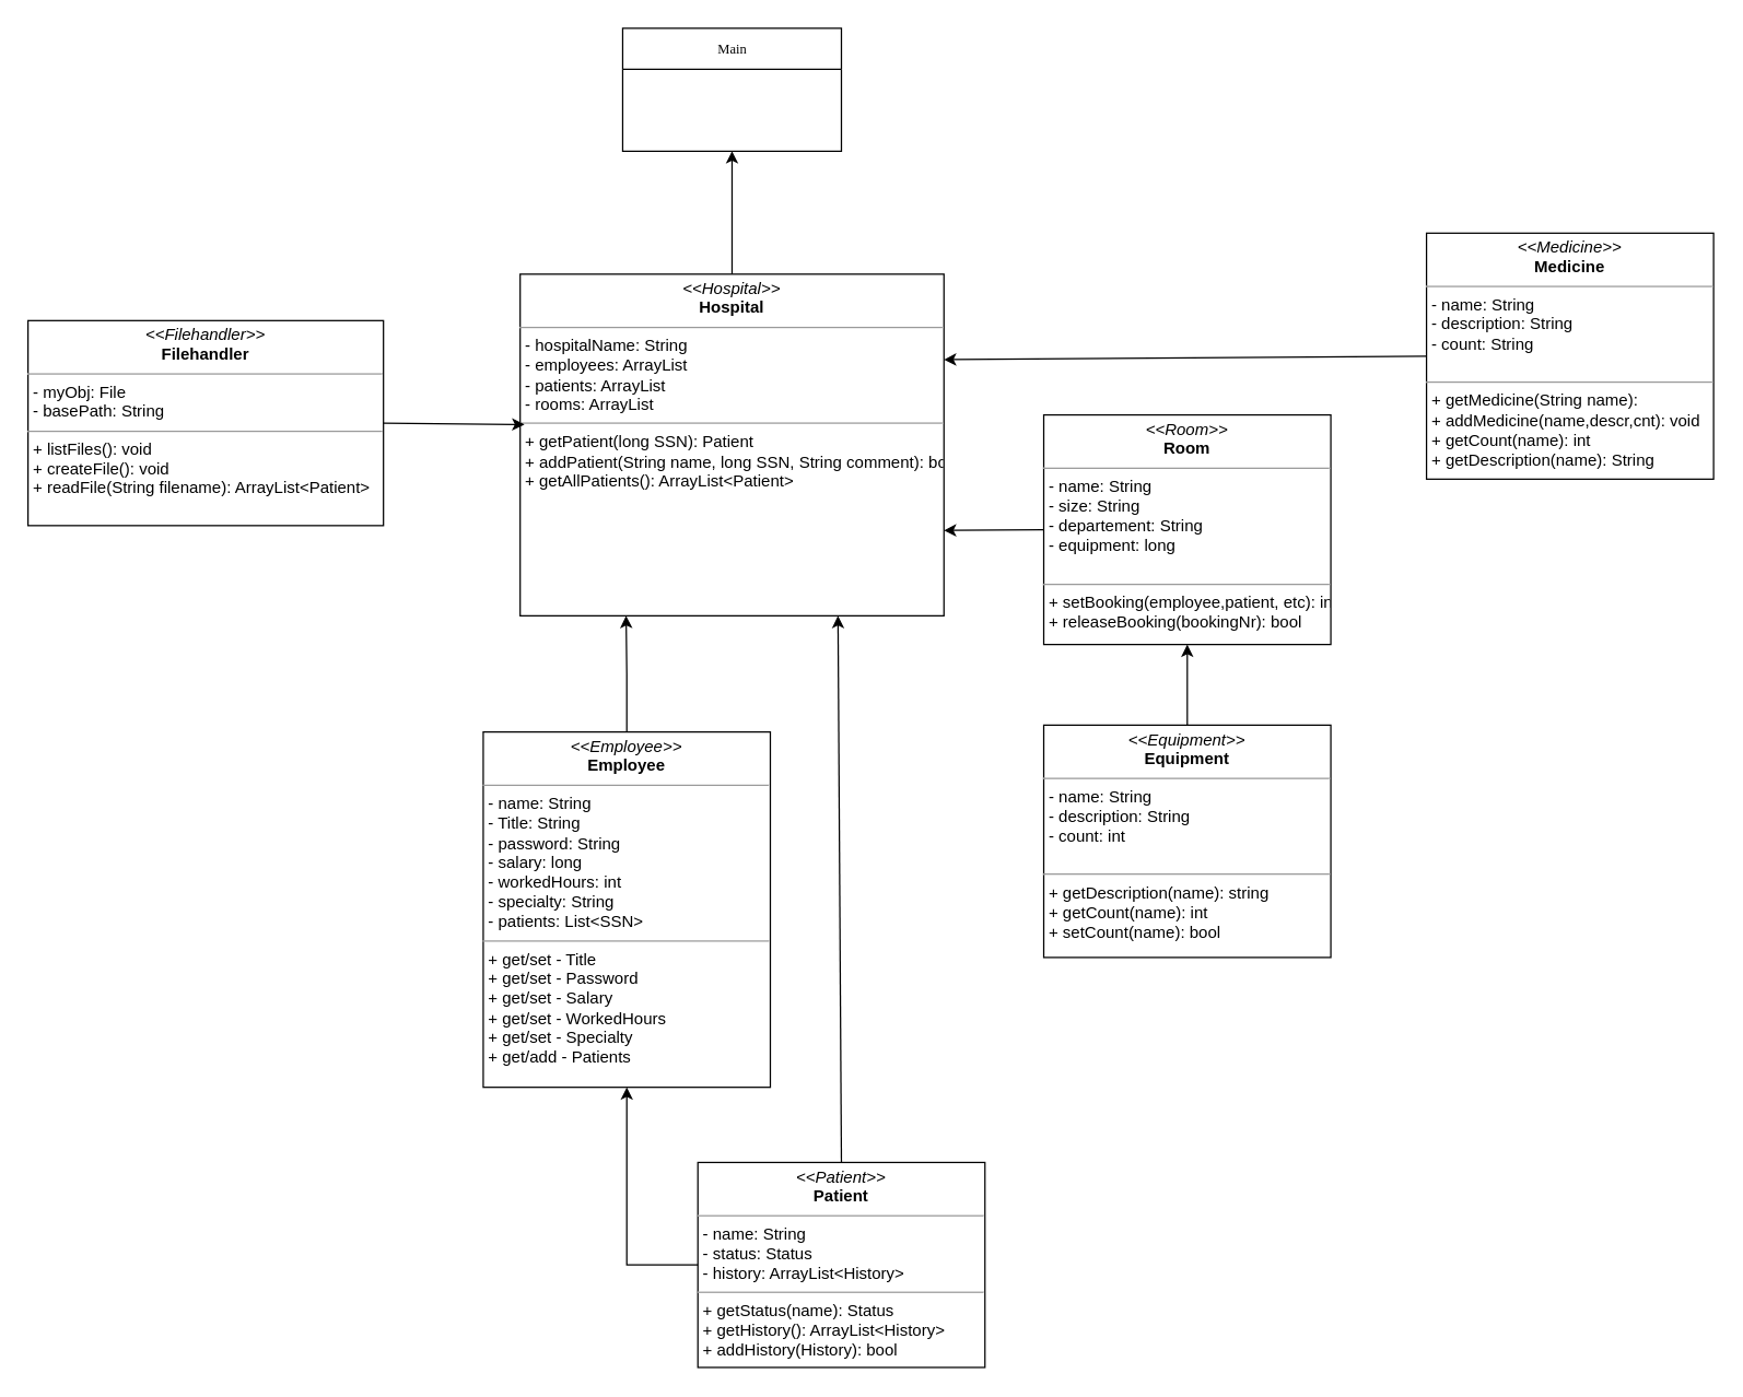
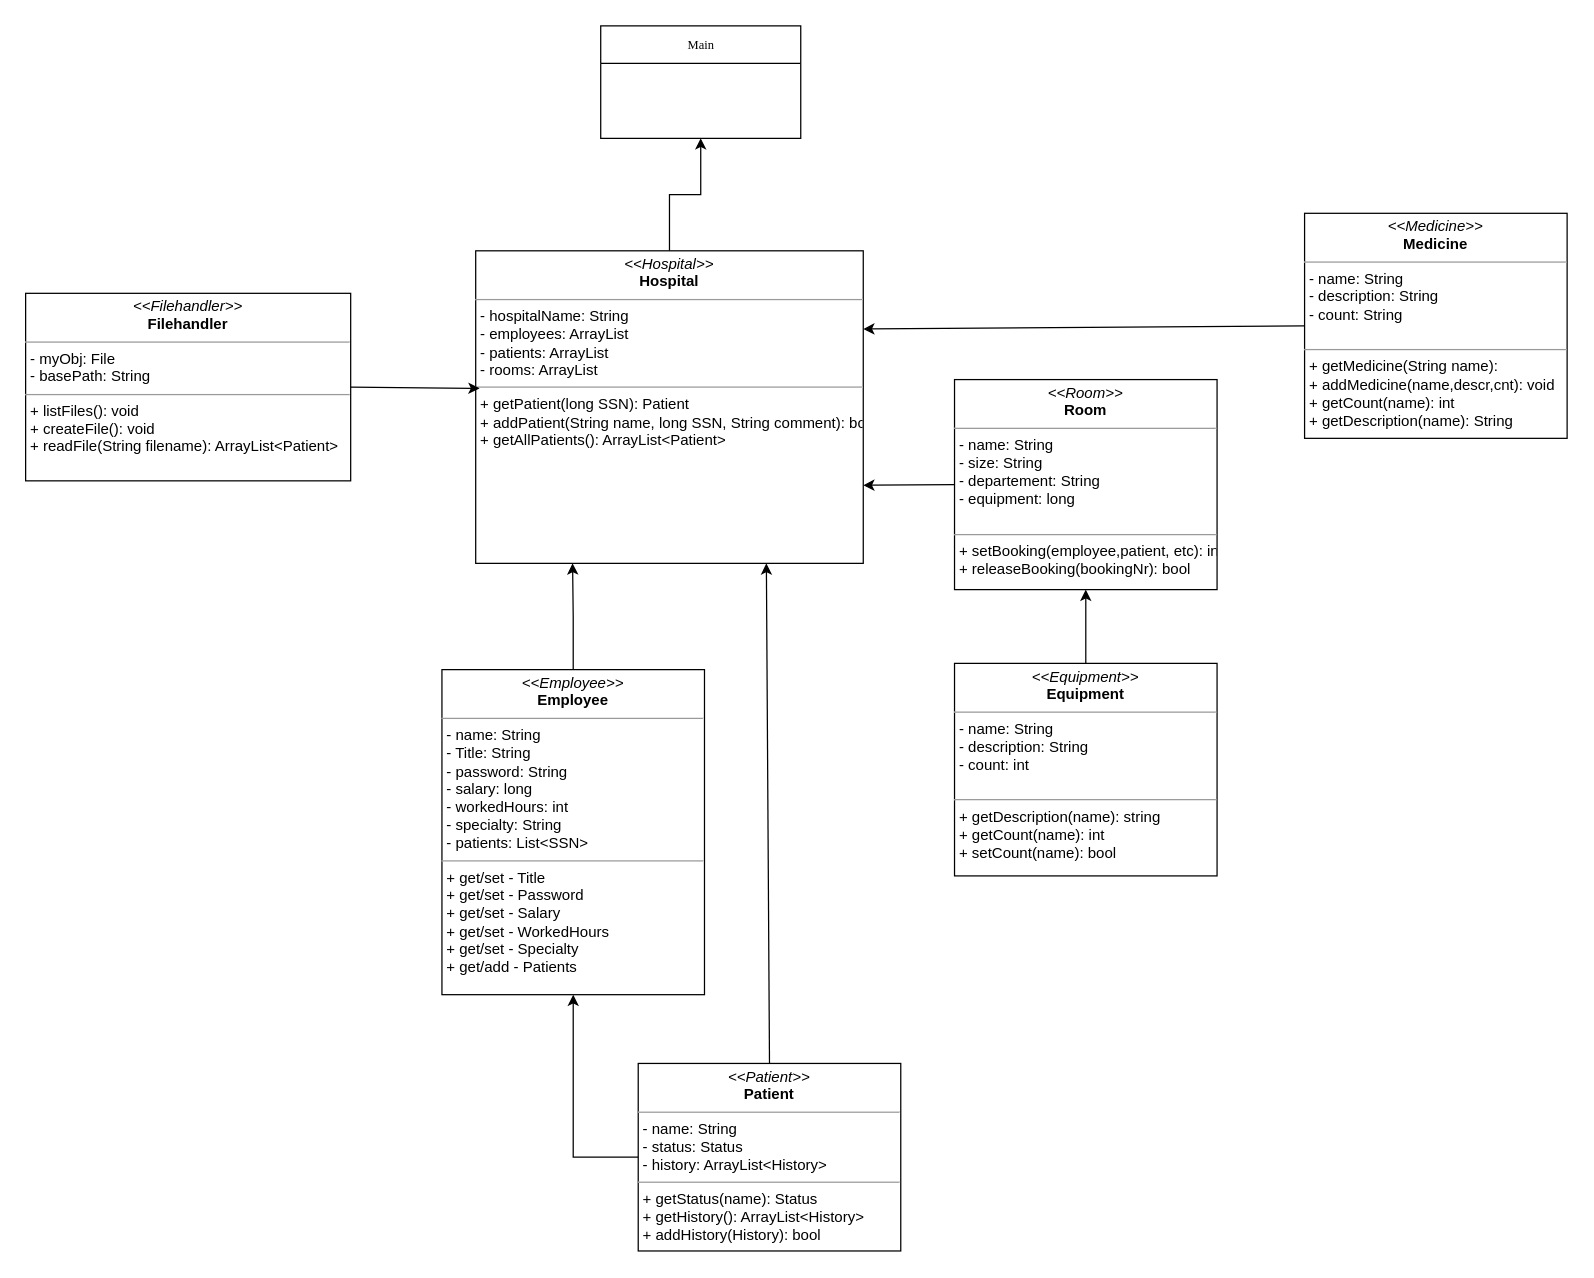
- <mxCell id="2" value="Main" style="swimlane;html=1;fontStyle=0;childLayout=stackLayout;horizontal=1;startSize=30;fillColor=none;horizontalStack=0;resizeParent=1;resizeLast=0;collapsible=1;marginBottom=0;swimlaneFillColor=#ffffff;rounded=0;shadow=0;comic=0;labelBackgroundColor=none;strokeWidth=1;fontFamily=Verdana;fontSize=10;align=center;" parent="1" vertex="1"><mxGeometry x="455" y="20" width="160" height="90" as="geometry"><mxRectangle x="330" y="100" width="60" height="30" as="alternateBounds" /></mxGeometry></mxCell>
+ <mxCell id="2" value="Main" style="swimlane;html=1;fontStyle=0;childLayout=stackLayout;horizontal=1;startSize=30;fillColor=none;horizontalStack=0;resizeParent=1;resizeLast=0;collapsible=1;marginBottom=0;swimlaneFillColor=#ffffff;rounded=0;shadow=0;comic=0;labelBackgroundColor=none;strokeWidth=1;fontFamily=Verdana;fontSize=10;align=center;" parent="1" vertex="1"><mxGeometry x="480" y="20" width="160" height="90" as="geometry"><mxRectangle x="330" y="100" width="60" height="30" as="alternateBounds" /></mxGeometry></mxCell>
